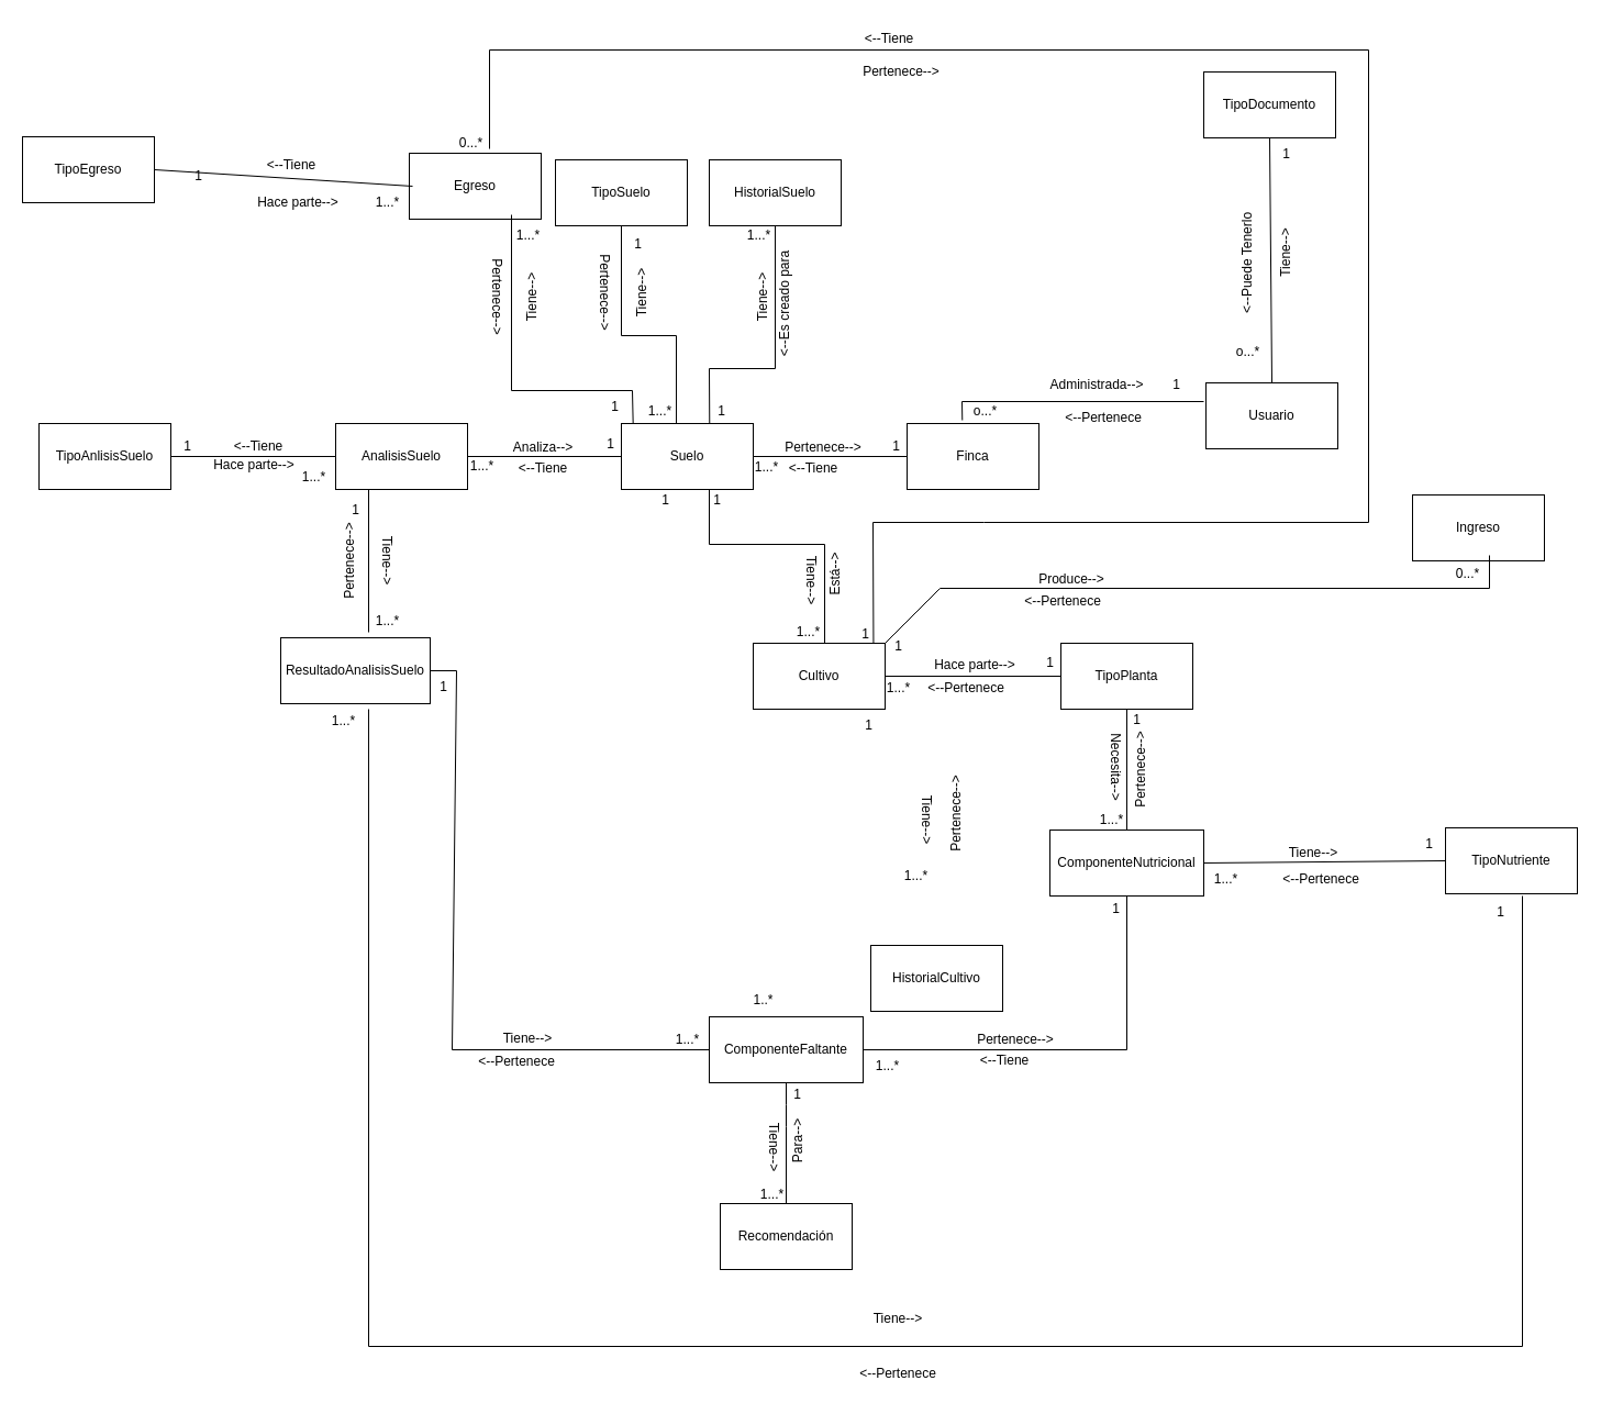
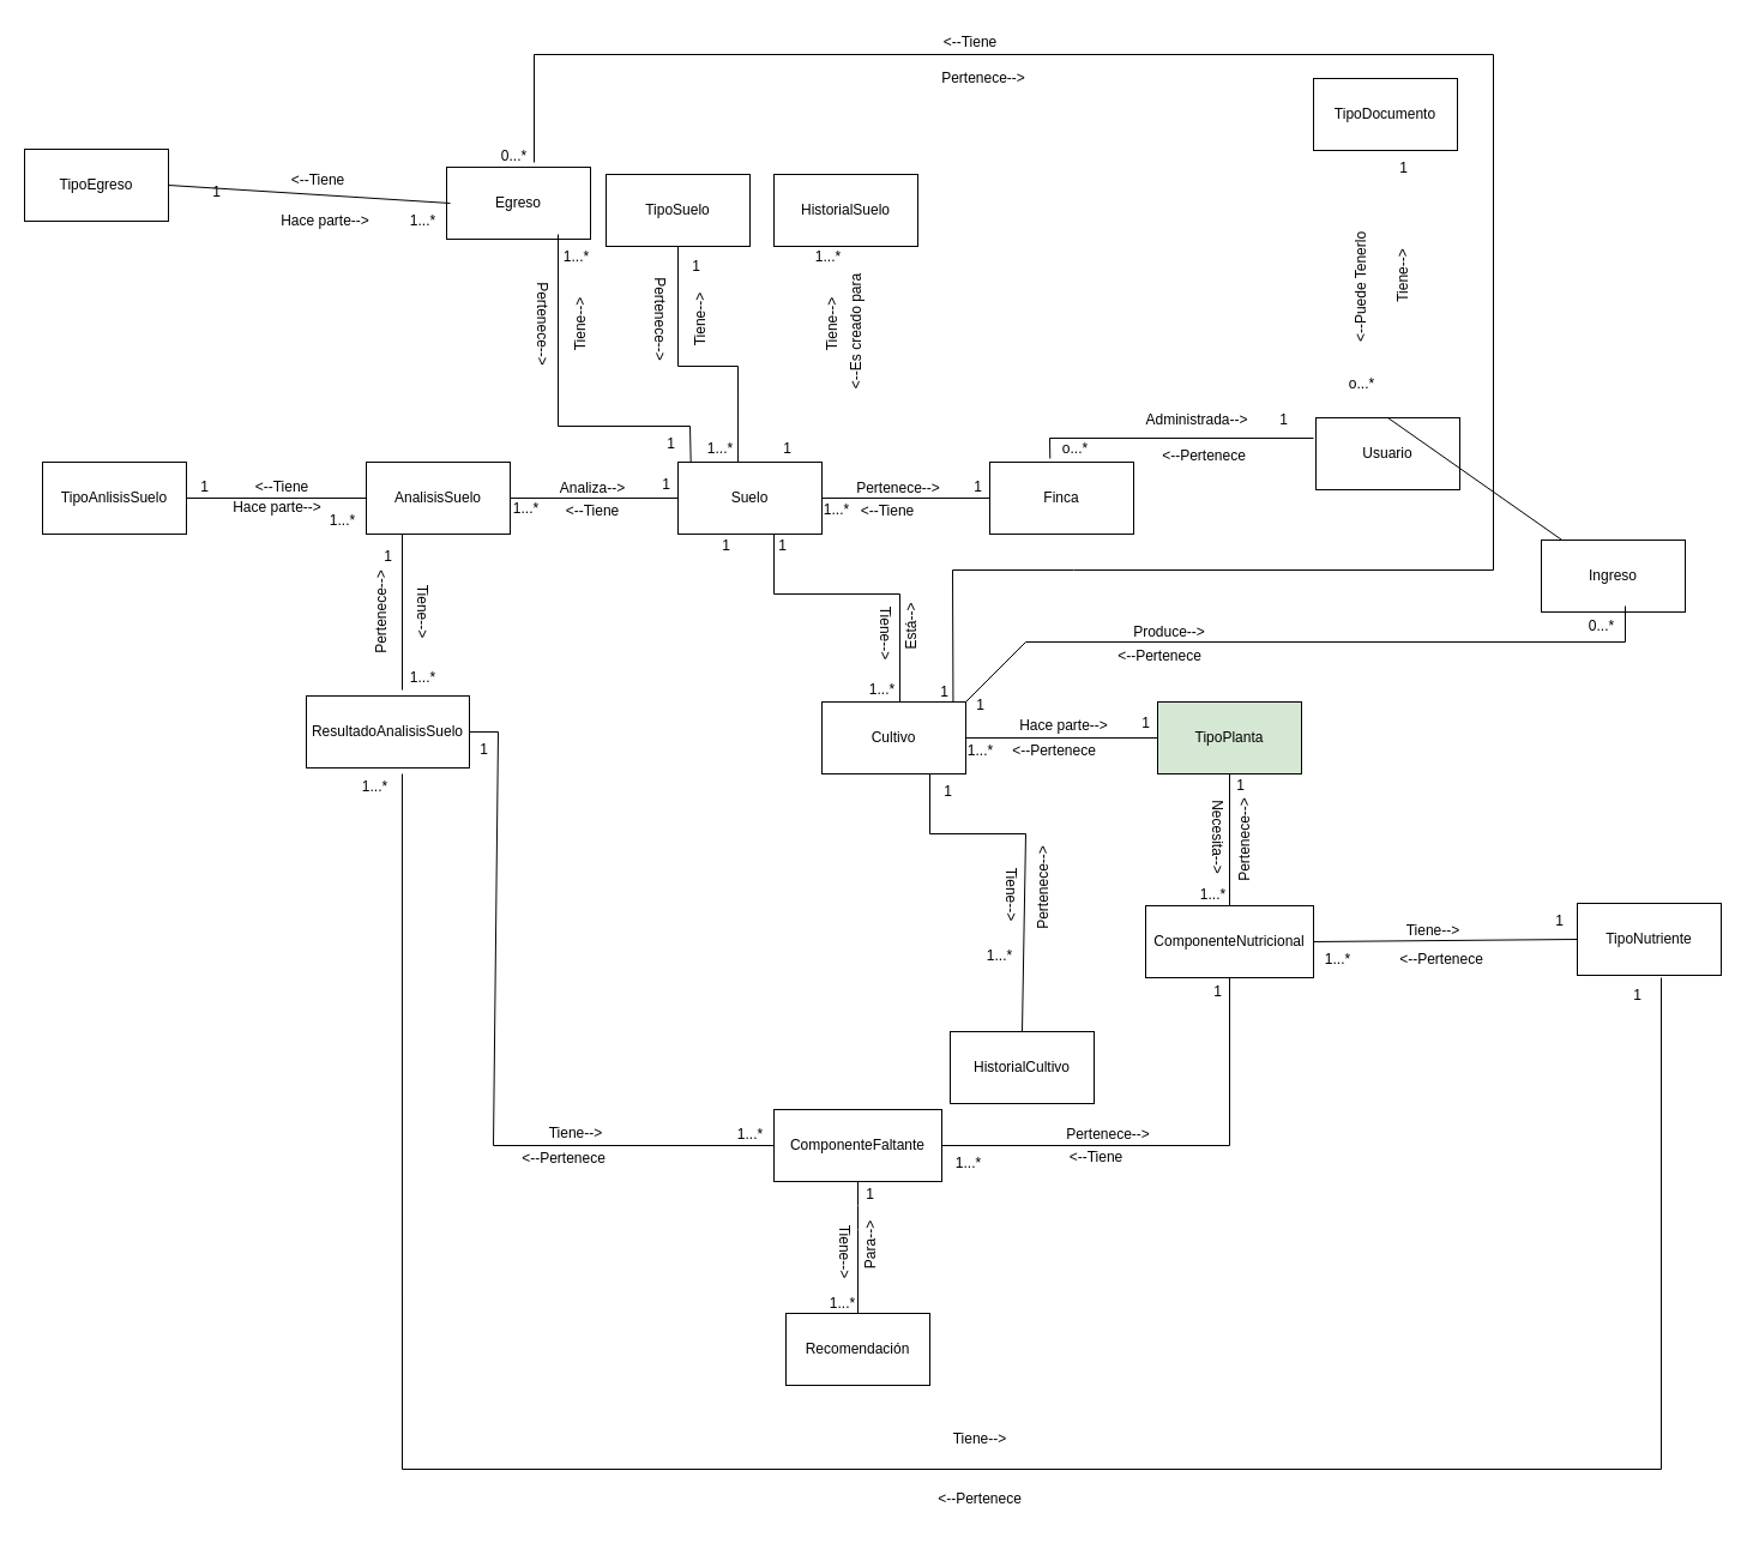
- <mxCell id="84" value="" style="endArrow=none;html=1;rounded=0;entryX=0.5;entryY=1;entryDx=0;entryDy=0;exitX=0.5;exitY=0;exitDx=0;exitDy=0;" parent="1" source="5" target="83" edge="1"><mxGeometry width="50" height="50" relative="1" as="geometry"><mxPoint x="1155" y="325" as="sourcePoint" /><mxPoint x="1065" as="targetPoint" y="215" /></mxGeometry></mxCell>
+ <mxCell id="84" value="" style="endArrow=none;html=1;rounded=0;exitX=0.5;exitY=0;exitDx=0;exitDy=0;" parent="1" source="5" target="63" edge="1"><mxGeometry width="50" height="50" relative="1" as="geometry"><mxPoint x="1155" y="325" as="sourcePoint" /><mxPoint x="1065" as="targetPoint" y="215" /></mxGeometry></mxCell>
- <mxCell id="20" value="" style="endArrow=none;html=1;rounded=0;entryX=0.5;entryY=1;entryDx=0;entryDy=0;exitX=0.669;exitY=-0.007;exitDx=0;exitDy=0;exitPerimeter=0;" parent="1" source="3" target="19" edge="1"><mxGeometry width="50" height="50" relative="1" as="geometry"><mxPoint x="635" y="385" as="sourcePoint" /><mxPoint x="625" y="275" as="targetPoint" /><Array as="points"><mxPoint x="645" y="335" /><mxPoint x="705" y="335" /></Array></mxGeometry></mxCell>
- <mxCell id="31" value="TipoPlanta" style="rounded=0;whiteSpace=wrap;html=1;" parent="1" vertex="1"><mxGeometry x="965" y="585" width="120" height="60" as="geometry" /></mxCell>
+ <mxCell id="31" value="TipoPlanta" style="rounded=0;whiteSpace=wrap;html=1;fillColor=#d5e8d4;" parent="1" vertex="1"><mxGeometry x="965" y="585" width="120" height="60" as="geometry" /></mxCell>
+ <mxCell id="101" value="" style="endArrow=none;html=1;rounded=0;entryX=0.75;entryY=1;entryDx=0;entryDy=0;exitX=0.5;exitY=0;exitDx=0;exitDy=0;" parent="1" source="100" target="16" edge="1"><mxGeometry width="50" height="50" relative="1" as="geometry"><mxPoint x="685" y="822" as="sourcePoint" /><mxPoint x="775" y="655" as="targetPoint" /><Array as="points"><mxPoint x="855" y="695" /><mxPoint x="775" y="695" /></Array></mxGeometry></mxCell>
- <mxCell id="80" value="1..*" style="text;html=1;align=center;verticalAlign=middle;resizable=0;points=[];autosize=1;strokeColor=none;fillColor=none;" parent="1" vertex="1"><mxGeometry x="674" y="895" width="40" height="30" as="geometry" /></mxCell>
